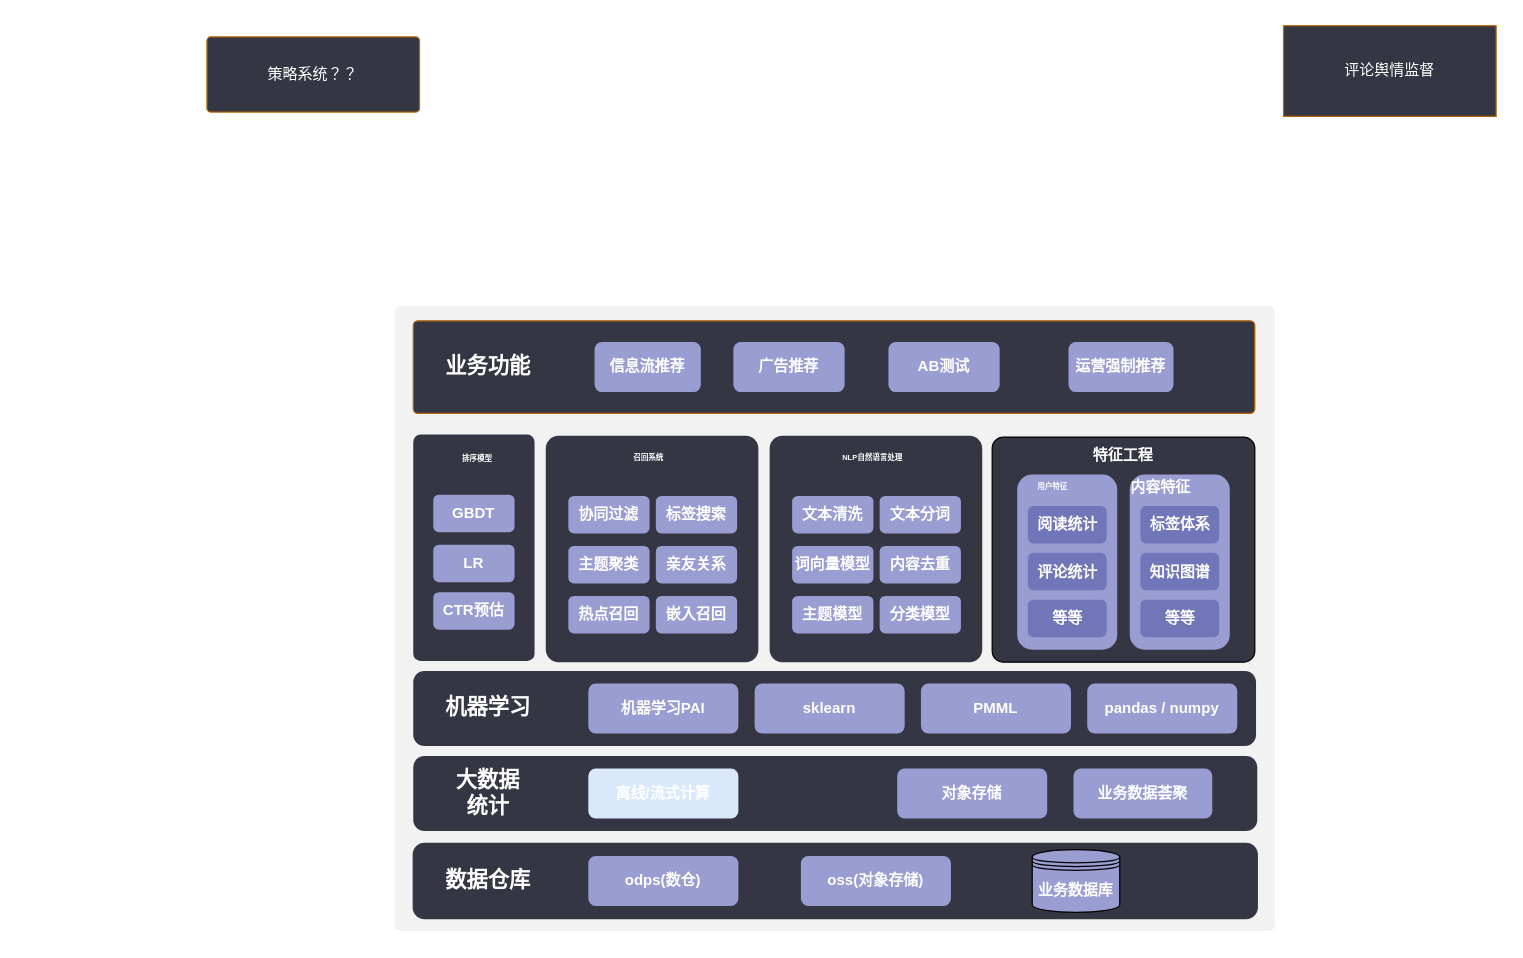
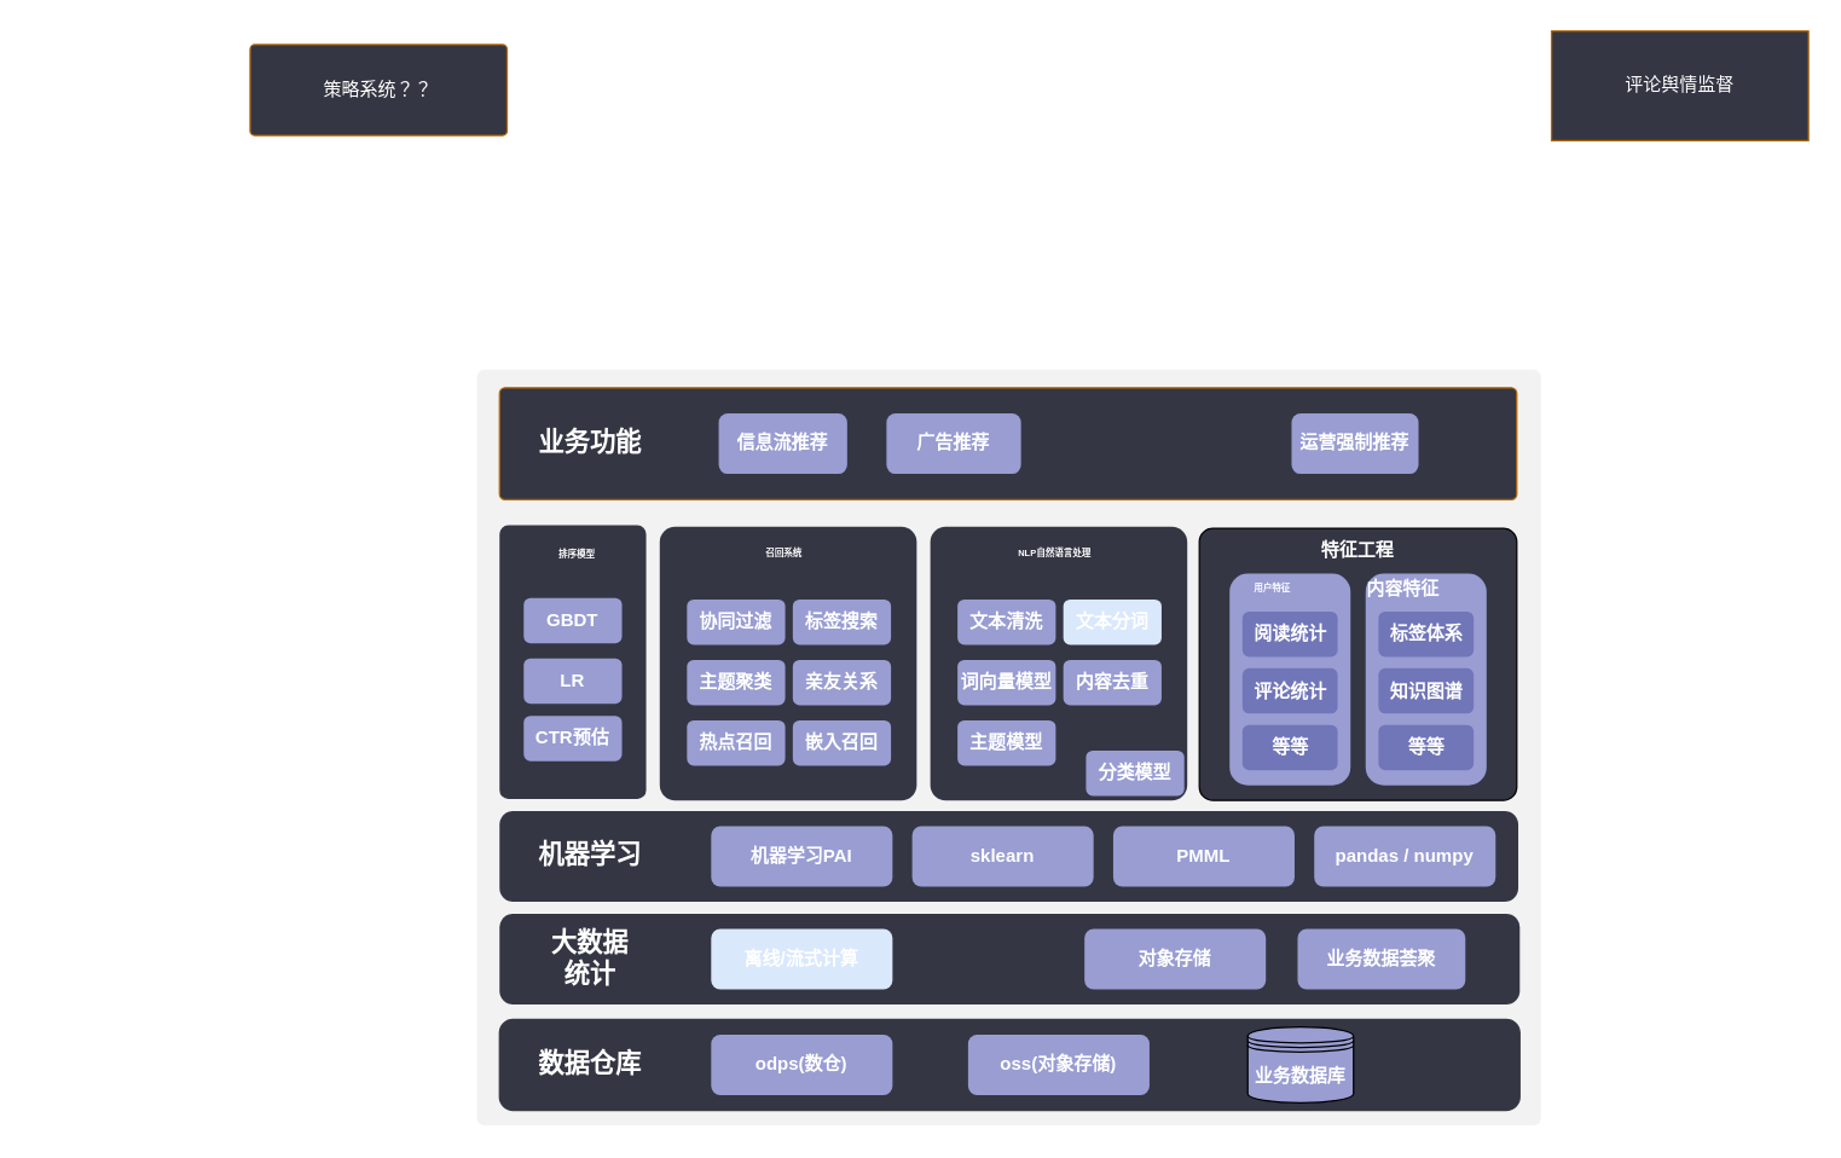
- <mxCell id="62" value="AB测试" style="rounded=1;whiteSpace=wrap;html=1;shadow=0;fillColor=#999DD2;strokeColor=none;fontColor=#FFFFFF;fontStyle=1" parent="1" vertex="1"><mxGeometry x="710" y="273" width="89" height="40" as="geometry" /></mxCell>
- <mxCell id="42" value="文本分词" style="rounded=1;whiteSpace=wrap;html=1;shadow=0;fillColor=#999DD2;strokeColor=none;fontColor=#FFFFFF;fontStyle=1" parent="36" vertex="1"><mxGeometry x="88" y="48" width="65" height="30" as="geometry" /></mxCell>
+ <mxCell id="42" value="文本分词" style="rounded=1;whiteSpace=wrap;html=1;shadow=0;fillColor=#dae8fc;strokeColor=none;fontColor=#FFFFFF;fontStyle=1;" parent="36" vertex="1"><mxGeometry x="88" y="48" width="65" height="30" as="geometry" /></mxCell>
- <mxCell id="43" value="分类模型" style="rounded=1;whiteSpace=wrap;html=1;shadow=0;fillColor=#999DD2;strokeColor=none;fontColor=#FFFFFF;fontStyle=1" parent="36" vertex="1"><mxGeometry x="88" y="128" width="65" height="30" as="geometry" /></mxCell>
+ <mxCell id="43" value="分类模型" style="rounded=1;whiteSpace=wrap;html=1;shadow=0;fillColor=#999DD2;strokeColor=none;fontColor=#FFFFFF;fontStyle=1" parent="36" vertex="1"><mxGeometry x="103" y="148" width="65" height="30" as="geometry" /></mxCell>
